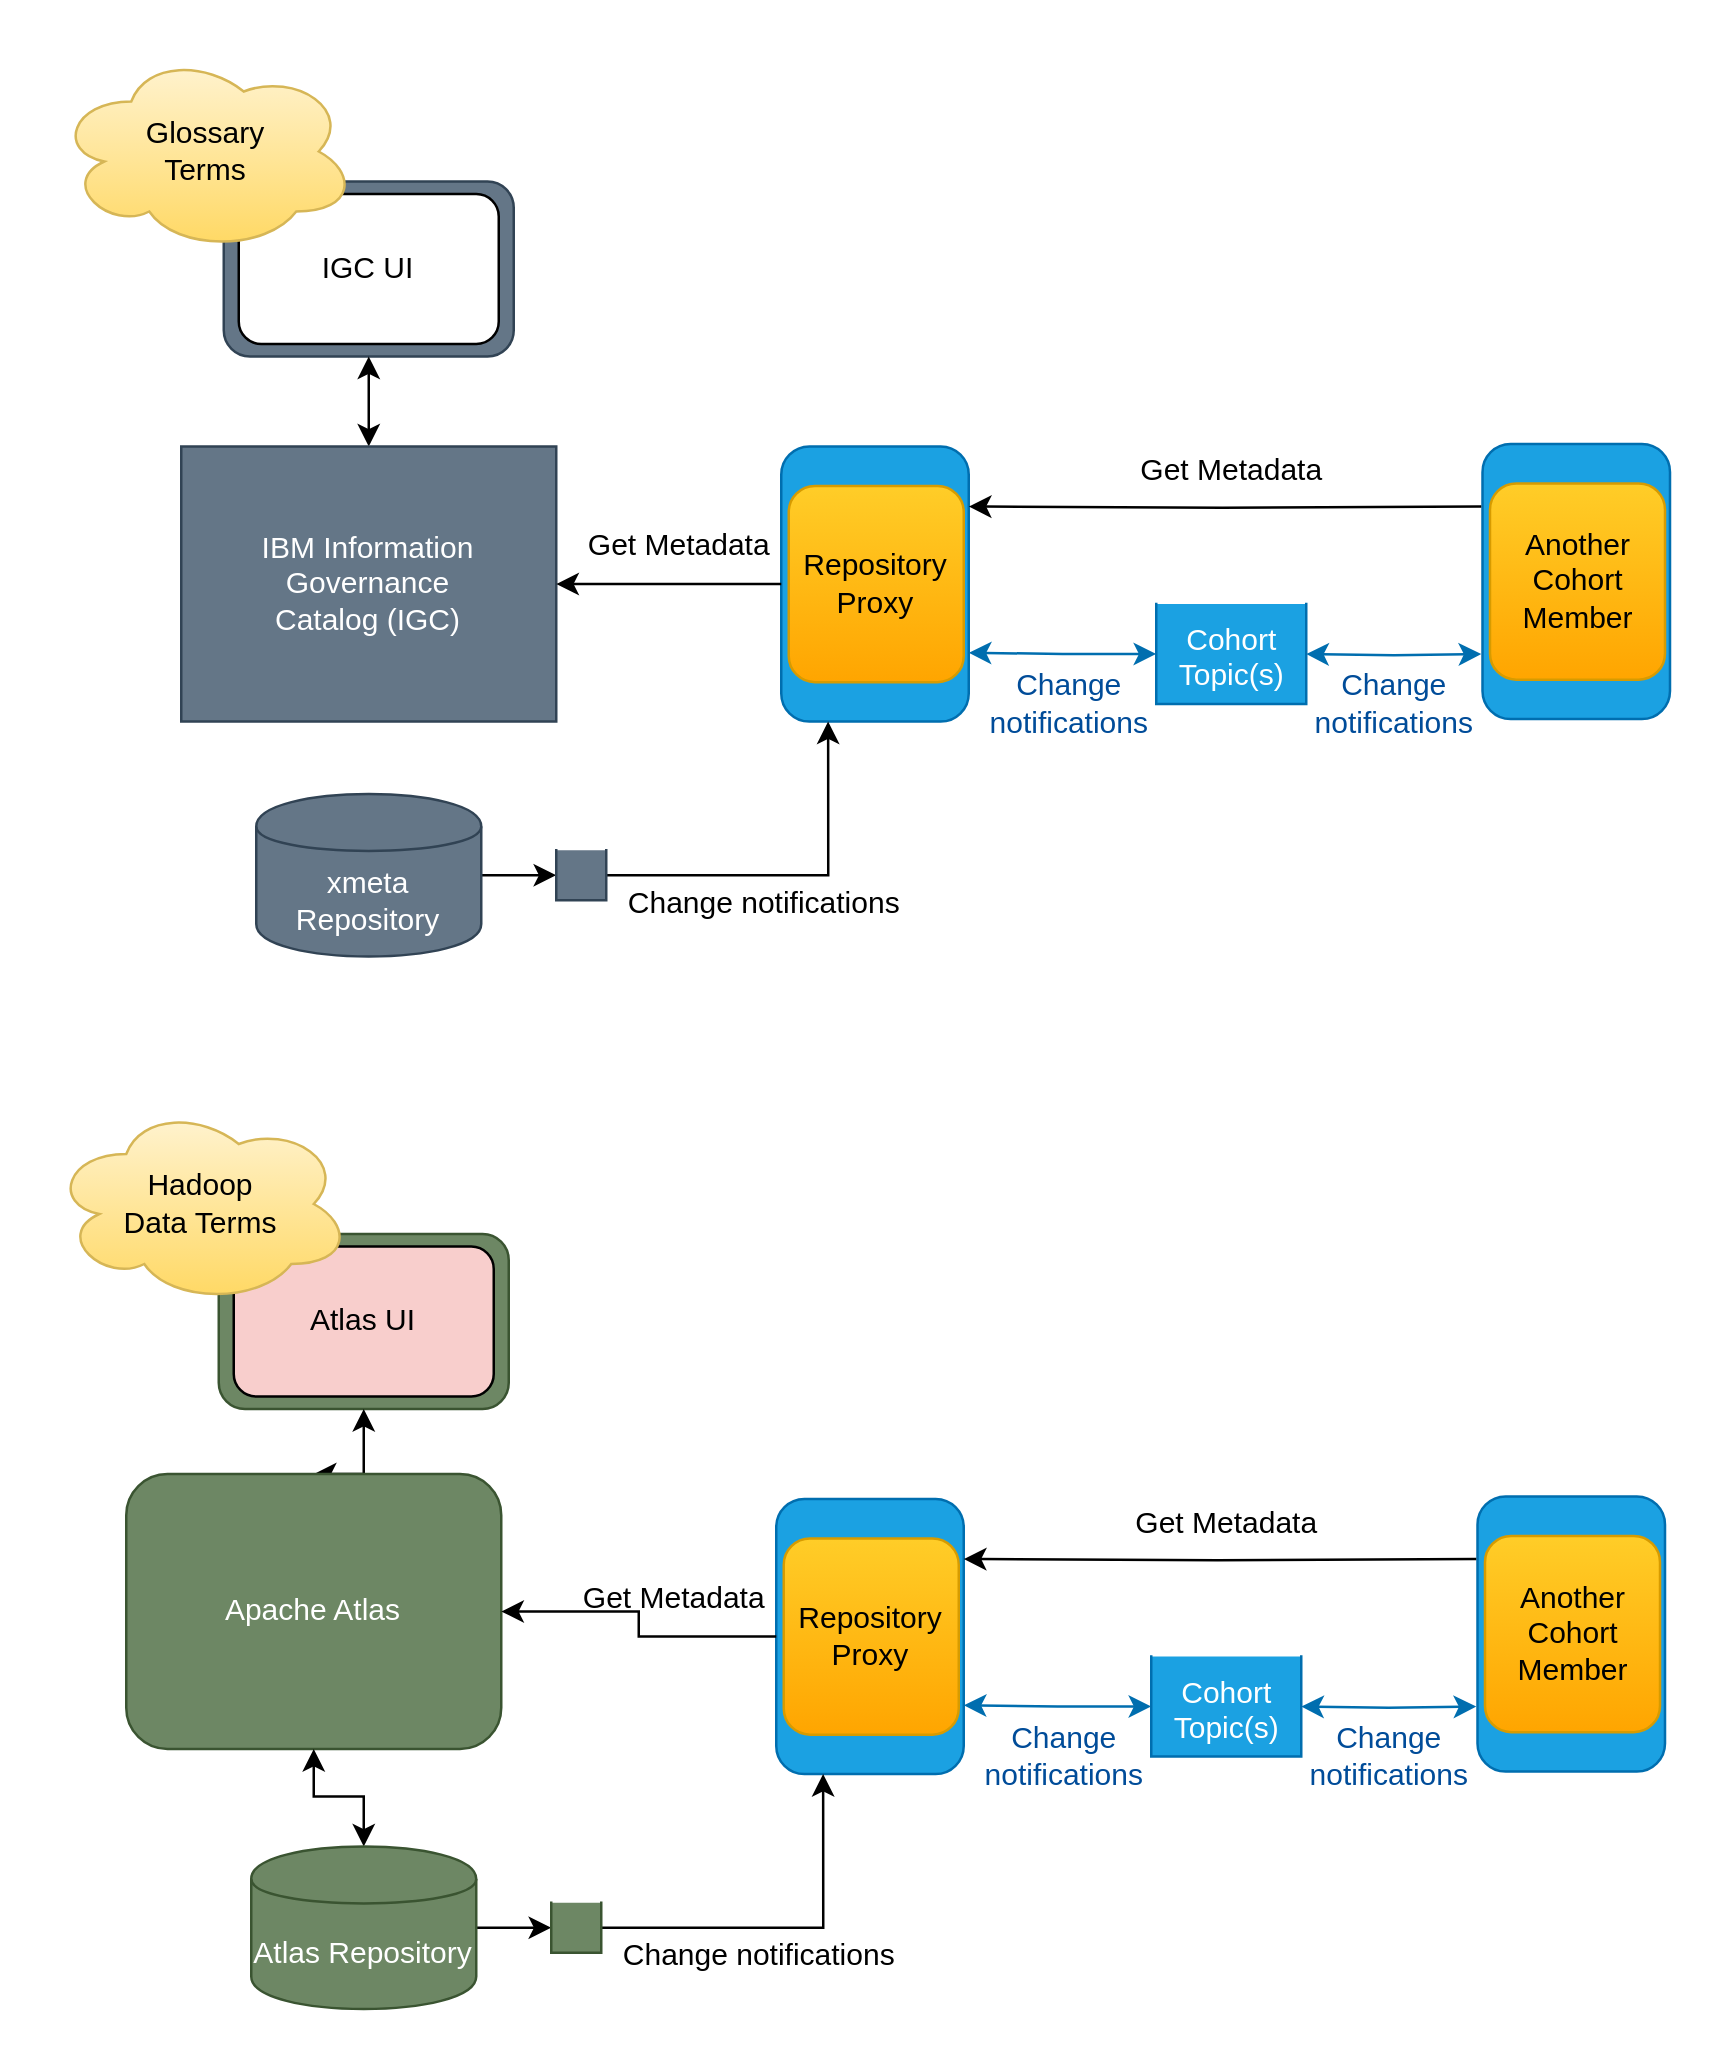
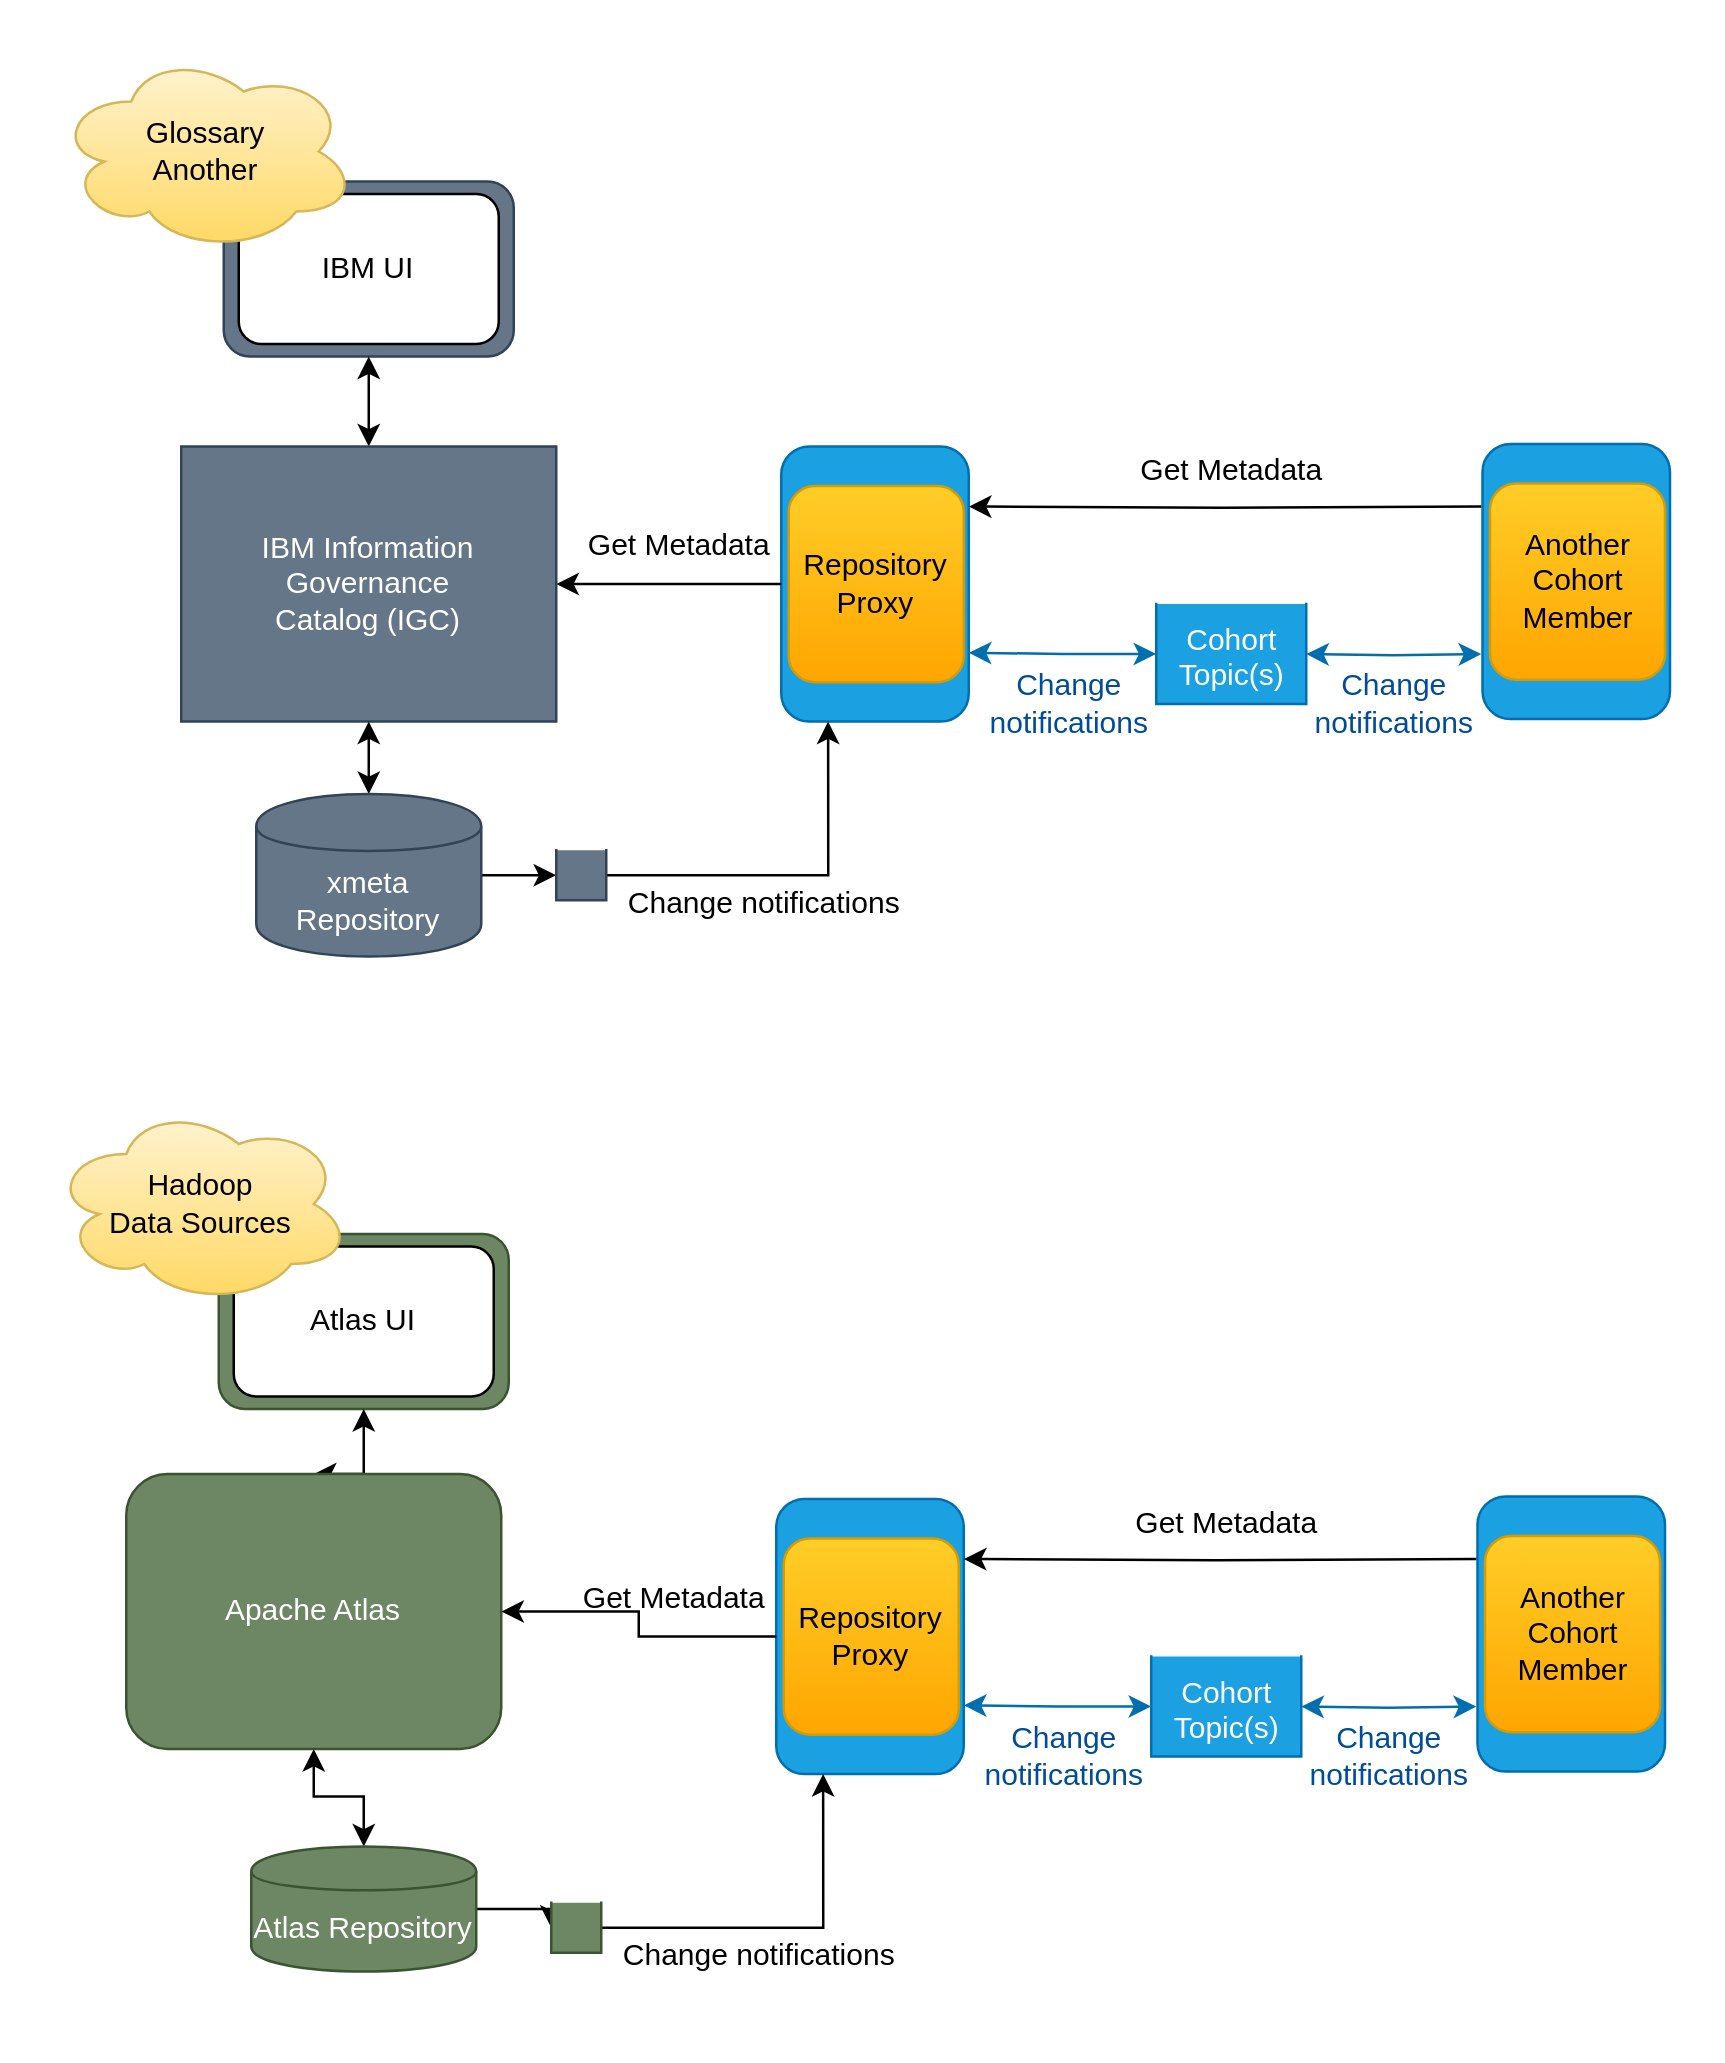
- <mxCell id="26" value="Glossary&lt;br&gt;Terms" style="ellipse;shape=cloud;whiteSpace=wrap;html=1;align=center;gradientColor=#ffd966;fillColor=#fff2cc;strokeColor=#d6b656;" parent="1" vertex="1"><mxGeometry x="22" y="20" width="120" height="80" as="geometry" /></mxCell>
+ <mxCell id="26" value="Glossary&lt;br&gt;Another" style="ellipse;shape=cloud;whiteSpace=wrap;html=1;align=center;gradientColor=#ffd966;fillColor=#fff2cc;strokeColor=#d6b656;" parent="1" vertex="1"><mxGeometry x="22" y="20" width="120" height="80" as="geometry" /></mxCell>
- <mxCell id="7" value="IGC UI" style="rounded=1;whiteSpace=wrap;html=1;" parent="1" vertex="1"><mxGeometry x="95" y="77" width="104" height="60" as="geometry" /></mxCell>
+ <mxCell id="7" value="IBM UI" style="rounded=1;whiteSpace=wrap;html=1;" parent="1" vertex="1"><mxGeometry x="95" y="77" width="104" height="60" as="geometry" /></mxCell>
+ <mxCell id="11" style="edgeStyle=orthogonalEdgeStyle;rounded=0;orthogonalLoop=1;jettySize=auto;html=1;exitX=0.5;exitY=0;exitDx=0;exitDy=0;entryX=0.5;entryY=1;entryDx=0;entryDy=0;startArrow=classic;startFill=1;endArrow=classic;endFill=1;" parent="1" source="13" target="10" edge="1"><mxGeometry relative="1" as="geometry" /></mxCell>
- <mxCell id="51" value="Hadoop&lt;br&gt;Data Terms" style="ellipse;shape=cloud;whiteSpace=wrap;html=1;align=center;gradientColor=#ffd966;fillColor=#fff2cc;strokeColor=#d6b656;" vertex="1" parent="1"><mxGeometry x="20" y="441" width="120" height="80" as="geometry" /></mxCell>
+ <mxCell id="51" value="Hadoop&lt;br&gt;Data Sources" style="ellipse;shape=cloud;whiteSpace=wrap;html=1;align=center;gradientColor=#ffd966;fillColor=#fff2cc;strokeColor=#d6b656;" vertex="1" parent="1"><mxGeometry x="20" y="441" width="120" height="80" as="geometry" /></mxCell>
- <mxCell id="32" value="Atlas UI" style="rounded=1;whiteSpace=wrap;html=1;fillColor=#f8cecc;" vertex="1" parent="1"><mxGeometry x="93" y="498" width="104" height="60" as="geometry" /></mxCell>
+ <mxCell id="32" value="Atlas UI" style="rounded=1;whiteSpace=wrap;html=1;" vertex="1" parent="1"><mxGeometry x="93" y="498" width="104" height="60" as="geometry" /></mxCell>
- <mxCell id="38" value="Atlas Repository" style="shape=cylinder;whiteSpace=wrap;html=1;boundedLbl=1;backgroundOutline=1;fillColor=#6d8764;strokeColor=#3A5431;fontColor=#ffffff;" vertex="1" parent="1"><mxGeometry x="100" y="738" width="90" height="65" as="geometry" /></mxCell>
+ <mxCell id="38" value="Atlas Repository" style="shape=cylinder;whiteSpace=wrap;html=1;boundedLbl=1;backgroundOutline=1;fillColor=#6d8764;strokeColor=#3A5431;fontColor=#ffffff;" vertex="1" parent="1"><mxGeometry x="100" y="738" width="90" height="50" as="geometry" /></mxCell>
